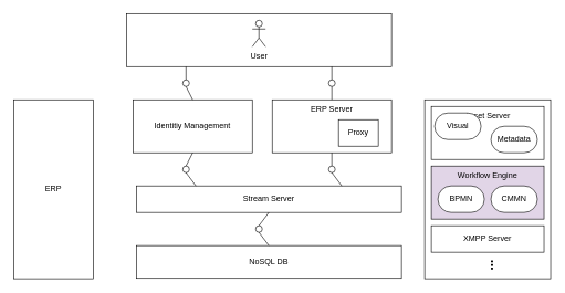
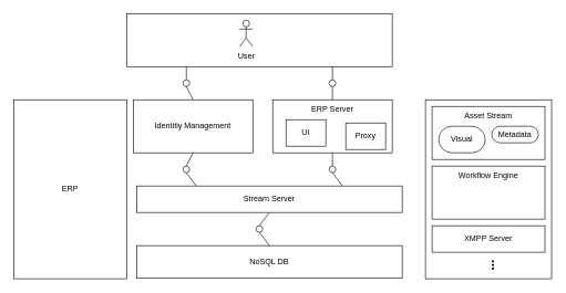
- <mxCell id="5" value="User" style="shape=umlActor;verticalLabelPosition=bottom;labelBackgroundColor=#ffffff;verticalAlign=top;html=1;outlineConnect=0;" vertex="1" parent="1"><mxGeometry x="380" y="30" width="20" height="40" as="geometry" /></mxCell>
+ <mxCell id="5" value="User" style="shape=umlActor;verticalLabelPosition=bottom;labelBackgroundColor=#ffffff;verticalAlign=top;html=1;outlineConnect=0;" vertex="1" parent="1"><mxGeometry x="360" y="30" width="20" height="40" as="geometry" /></mxCell>
- <mxCell id="3" value="Asset Server" style="rounded=0;whiteSpace=wrap;html=1;verticalAlign=top;" vertex="1" parent="1"><mxGeometry x="650" y="160" width="170" height="80" as="geometry" /></mxCell>
+ <mxCell id="3" value="Asset Stream" style="rounded=0;whiteSpace=wrap;html=1;verticalAlign=top;" vertex="1" parent="1"><mxGeometry x="650" y="160" width="170" height="80" as="geometry" /></mxCell>
- <mxCell id="13" value="Visual" style="rounded=1;whiteSpace=wrap;html=1;arcSize=50;" vertex="1" parent="1"><mxGeometry x="655" y="170" width="70" height="40" as="geometry" /></mxCell>
+ <mxCell id="13" value="Visual" style="rounded=1;whiteSpace=wrap;html=1;arcSize=50;" vertex="1" parent="1"><mxGeometry x="660" y="190" width="70" height="40" as="geometry" /></mxCell>
+ <mxCell id="8" value="UI" style="rounded=0;whiteSpace=wrap;html=1;" vertex="1" parent="1"><mxGeometry x="430" y="180" width="60" height="40" as="geometry" /></mxCell>
- <mxCell id="9" value="Proxy" style="rounded=0;whiteSpace=wrap;html=1;" vertex="1" parent="1"><mxGeometry x="510" y="180" width="60" height="40" as="geometry" /></mxCell>
+ <mxCell id="9" value="Proxy" style="rounded=0;whiteSpace=wrap;html=1;" vertex="1" parent="1"><mxGeometry x="520" y="185" width="60" height="40" as="geometry" /></mxCell>
- <mxCell id="12" value="Metadata" style="rounded=1;whiteSpace=wrap;html=1;arcSize=50;" vertex="1" parent="1"><mxGeometry x="740" y="190" width="70" height="40" as="geometry" /></mxCell>
+ <mxCell id="12" value="Metadata" style="rounded=1;whiteSpace=wrap;html=1;arcSize=50;" vertex="1" parent="1"><mxGeometry x="740" y="190" width="70" height="25" as="geometry" /></mxCell>
- <mxCell id="17" value="ERP" style="rounded=0;whiteSpace=wrap;html=1;" vertex="1" parent="1"><mxGeometry x="20" y="150" width="120" height="270" as="geometry" /></mxCell>
+ <mxCell id="17" value="ERP" style="rounded=0;whiteSpace=wrap;html=1;" vertex="1" parent="1"><mxGeometry x="20" y="150" width="170" height="270" as="geometry" /></mxCell>
- <mxCell id="14" value="Workflow Engine" style="rounded=0;whiteSpace=wrap;html=1;verticalAlign=top;fillColor=#e1d5e7;" vertex="1" parent="1"><mxGeometry x="650" y="250" width="170" height="80" as="geometry" /></mxCell>
+ <mxCell id="14" value="Workflow Engine" style="rounded=0;whiteSpace=wrap;html=1;verticalAlign=top;" vertex="1" parent="1"><mxGeometry x="650" y="250" width="170" height="80" as="geometry" /></mxCell>
- <mxCell id="16" value="BPMN" style="rounded=1;whiteSpace=wrap;html=1;arcSize=50;" vertex="1" parent="1"><mxGeometry x="660" y="280" width="70" height="40" as="geometry" /></mxCell>
- <mxCell id="15" value="CMMN" style="rounded=1;whiteSpace=wrap;html=1;arcSize=50;" vertex="1" parent="1"><mxGeometry x="740" y="280" width="70" height="40" as="geometry" /></mxCell>
